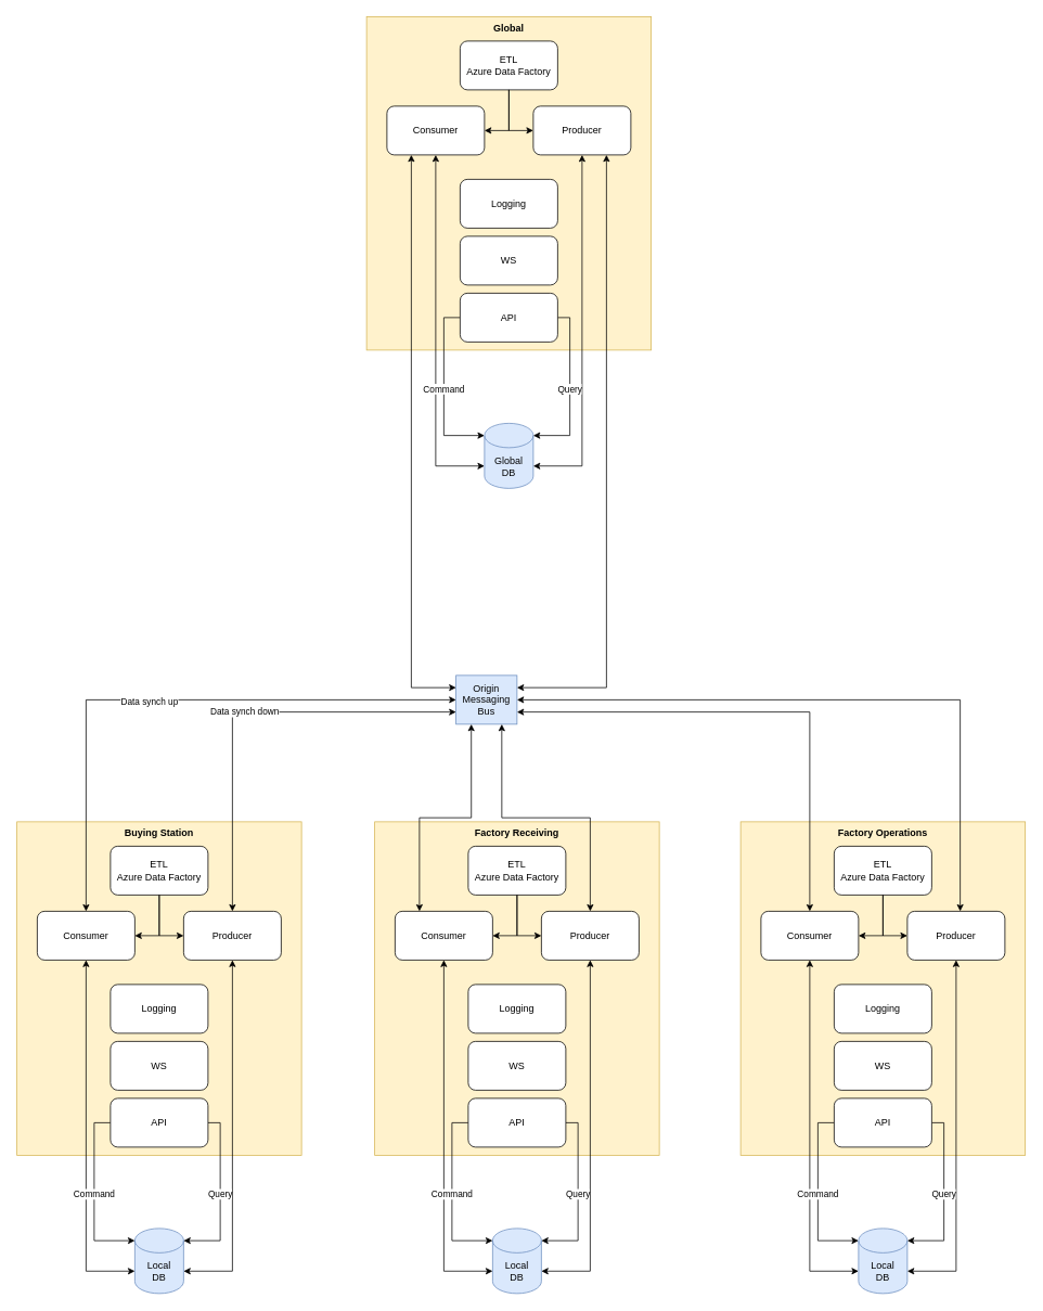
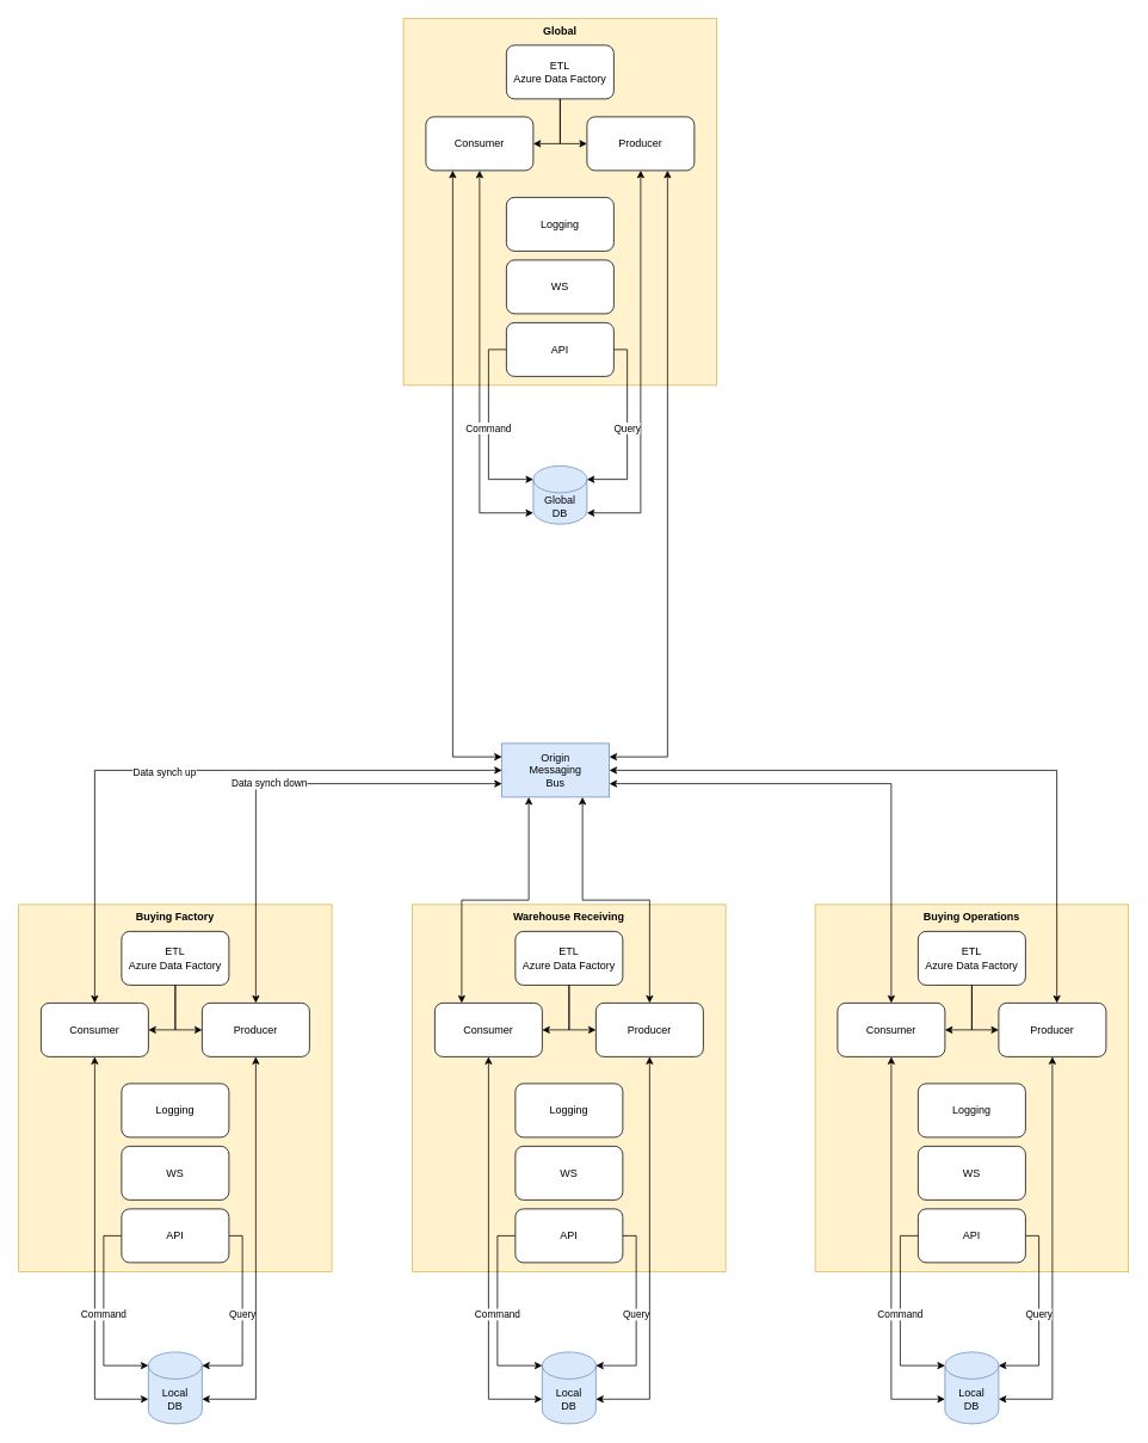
- <mxCell id="57" value="Global&lt;br&gt;DB" style="shape=cylinder3;whiteSpace=wrap;html=1;boundedLbl=1;backgroundOutline=1;size=15;fillColor=#dae8fc;strokeColor=#6c8ebf;" vertex="1" parent="55"><mxGeometry x="145" y="500" width="60" height="80" as="geometry" /></mxCell>
+ <mxCell id="57" value="Global&lt;br&gt;DB" style="shape=cylinder3;whiteSpace=wrap;html=1;boundedLbl=1;backgroundOutline=1;size=15;fillColor=#dae8fc;strokeColor=#6c8ebf;" vertex="1" parent="55"><mxGeometry x="145" y="500" width="60" height="65" as="geometry" /></mxCell>
- <mxCell id="2" value="Origin&lt;br&gt;Messaging&lt;br&gt;Bus" style="rounded=0;whiteSpace=wrap;html=1;fillColor=#dae8fc;strokeColor=#6c8ebf;" vertex="1" parent="1"><mxGeometry x="560" y="830" width="75" height="60" as="geometry" /></mxCell>
+ <mxCell id="2" value="Origin&lt;br&gt;Messaging&lt;br&gt;Bus" style="rounded=0;whiteSpace=wrap;html=1;fillColor=#dae8fc;strokeColor=#6c8ebf;" vertex="1" parent="1"><mxGeometry x="560" y="830" width="120" height="60" as="geometry" /></mxCell>
- <mxCell id="4" value="Buying Station" style="rounded=0;whiteSpace=wrap;html=1;fillColor=#fff2cc;strokeColor=#d6b656;verticalAlign=top;fontStyle=1" vertex="1" parent="3"><mxGeometry width="350" height="410" as="geometry" /></mxCell>
+ <mxCell id="4" value="Buying Factory" style="rounded=0;whiteSpace=wrap;html=1;fillColor=#fff2cc;strokeColor=#d6b656;verticalAlign=top;fontStyle=1" vertex="1" parent="3"><mxGeometry width="350" height="410" as="geometry" /></mxCell>
- <mxCell id="19" value="Factory Receiving" style="rounded=0;whiteSpace=wrap;html=1;fillColor=#fff2cc;strokeColor=#d6b656;verticalAlign=top;fontStyle=1" vertex="1" parent="18"><mxGeometry width="350" height="410" as="geometry" /></mxCell>
+ <mxCell id="19" value="Warehouse Receiving" style="rounded=0;whiteSpace=wrap;html=1;fillColor=#fff2cc;strokeColor=#d6b656;verticalAlign=top;fontStyle=1" vertex="1" parent="18"><mxGeometry width="350" height="410" as="geometry" /></mxCell>
- <mxCell id="34" value="Factory Operations" style="rounded=0;whiteSpace=wrap;html=1;fillColor=#fff2cc;strokeColor=#d6b656;verticalAlign=top;fontStyle=1" vertex="1" parent="33"><mxGeometry width="350" height="410" as="geometry" /></mxCell>
+ <mxCell id="34" value="Buying Operations" style="rounded=0;whiteSpace=wrap;html=1;fillColor=#fff2cc;strokeColor=#d6b656;verticalAlign=top;fontStyle=1" vertex="1" parent="33"><mxGeometry width="350" height="410" as="geometry" /></mxCell>
